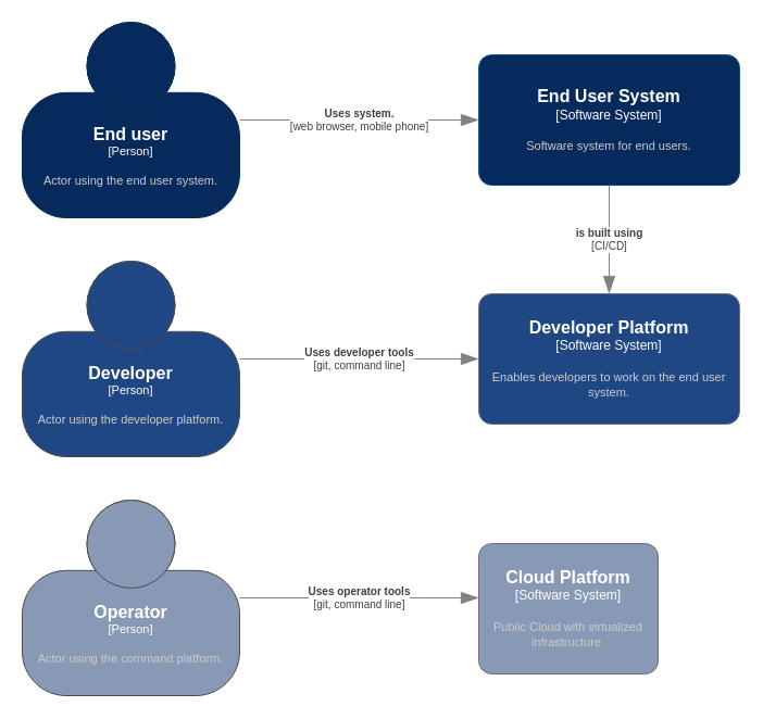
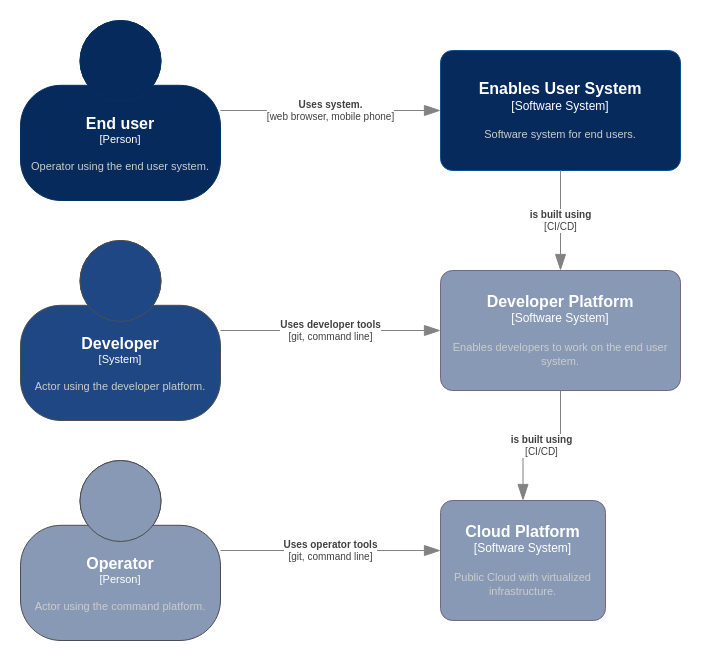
- <mxCell id="2" value="&lt;font style=&quot;font-size: 16px&quot;&gt;&lt;b&gt;End User System&lt;/b&gt;&lt;/font&gt;&lt;div&gt;[Software System]&lt;/div&gt;&lt;br&gt;&lt;div&gt;&lt;font style=&quot;font-size: 11px&quot;&gt;&lt;font color=&quot;#cccccc&quot;&gt;Software system for end users.&lt;/font&gt;&lt;/div&gt;" style="rounded=1;whiteSpace=wrap;html=1;labelBackgroundColor=none;fillColor=#072A5D;fontColor=#ffffff;align=center;arcSize=10;strokeColor=#0D5091;metaEdit=1;resizable=0;points=[[0.25,0,0],[0.5,0,0],[0.75,0,0],[1,0.25,0],[1,0.5,0],[1,0.75,0],[0.75,1,0],[0.5,1,0],[0.25,1,0],[0,0.75,0],[0,0.5,0],[0,0.25,0]];" vertex="1" parent="1"><mxGeometry x="440" y="50" width="240" height="120" as="geometry" /></mxCell>
+ <mxCell id="2" value="&lt;font style=&quot;font-size: 16px&quot;&gt;&lt;b&gt;Enables User System&lt;/b&gt;&lt;/font&gt;&lt;div&gt;[Software System]&lt;/div&gt;&lt;br&gt;&lt;div&gt;&lt;font style=&quot;font-size: 11px&quot;&gt;&lt;font color=&quot;#cccccc&quot;&gt;Software system for end users.&lt;/font&gt;&lt;/div&gt;" style="rounded=1;whiteSpace=wrap;html=1;labelBackgroundColor=none;fillColor=#072A5D;fontColor=#ffffff;align=center;arcSize=10;strokeColor=#0D5091;metaEdit=1;resizable=0;points=[[0.25,0,0],[0.5,0,0],[0.75,0,0],[1,0.25,0],[1,0.5,0],[1,0.75,0],[0.75,1,0],[0.5,1,0],[0.25,1,0],[0,0.75,0],[0,0.5,0],[0,0.25,0]];" vertex="1" parent="1"><mxGeometry x="440" y="50" width="240" height="120" as="geometry" /></mxCell>
- <mxCell id="3" value="&lt;font style=&quot;font-size: 16px&quot;&gt;&lt;b&gt;End user&lt;/b&gt;&lt;/font&gt;&lt;div&gt;[Person]&lt;/div&gt;&lt;br&gt;&lt;div&gt;&lt;font style=&quot;font-size: 11px&quot;&gt;&lt;font color=&quot;#cccccc&quot;&gt;Actor using the end user system.&lt;/font&gt;&lt;/div&gt;" style="html=1;fontSize=11;dashed=0;whiteSpace=wrap;fillColor=#072A5D;strokeColor=#06315C;fontColor=#ffffff;shape=mxgraph.c4.person2;align=center;metaEdit=1;points=[[0.5,0,0],[1,0.5,0],[1,0.75,0],[0.75,1,0],[0.5,1,0],[0.25,1,0],[0,0.75,0],[0,0.5,0]];resizable=0;" vertex="1" parent="1"><mxGeometry x="20" y="20" width="200" height="180" as="geometry" /></mxCell>
+ <mxCell id="3" value="&lt;font style=&quot;font-size: 16px&quot;&gt;&lt;b&gt;End user&lt;/b&gt;&lt;/font&gt;&lt;div&gt;[Person]&lt;/div&gt;&lt;br&gt;&lt;div&gt;&lt;font style=&quot;font-size: 11px&quot;&gt;&lt;font color=&quot;#cccccc&quot;&gt;Operator using the end user system.&lt;/font&gt;&lt;/div&gt;" style="html=1;fontSize=11;dashed=0;whiteSpace=wrap;fillColor=#072A5D;strokeColor=#06315C;fontColor=#ffffff;shape=mxgraph.c4.person2;align=center;metaEdit=1;points=[[0.5,0,0],[1,0.5,0],[1,0.75,0],[0.75,1,0],[0.5,1,0],[0.25,1,0],[0,0.75,0],[0,0.5,0]];resizable=0;" vertex="1" parent="1"><mxGeometry x="20" y="20" width="200" height="180" as="geometry" /></mxCell>
- <mxCell id="6" value="&lt;font style=&quot;font-size: 16px&quot;&gt;&lt;b&gt;Developer Platform&lt;/b&gt;&lt;/font&gt;&lt;div&gt;[Software System]&lt;/div&gt;&lt;br&gt;&lt;div&gt;&lt;font style=&quot;font-size: 11px&quot;&gt;&lt;font color=&quot;#cccccc&quot;&gt;Enables developers to work on the end user system.&lt;/font&gt;&lt;/div&gt;" style="rounded=1;whiteSpace=wrap;html=1;labelBackgroundColor=none;fillColor=#1F4783;fontColor=#ffffff;align=center;arcSize=10;strokeColor=#736782;metaEdit=1;resizable=0;points=[[0.25,0,0],[0.5,0,0],[0.75,0,0],[1,0.25,0],[1,0.5,0],[1,0.75,0],[0.75,1,0],[0.5,1,0],[0.25,1,0],[0,0.75,0],[0,0.5,0],[0,0.25,0]];" vertex="1" parent="1"><mxGeometry x="440" y="270" width="240" height="120" as="geometry" /></mxCell>
+ <mxCell id="6" value="&lt;font style=&quot;font-size: 16px&quot;&gt;&lt;b&gt;Developer Platform&lt;/b&gt;&lt;/font&gt;&lt;div&gt;[Software System]&lt;/div&gt;&lt;br&gt;&lt;div&gt;&lt;font style=&quot;font-size: 11px&quot;&gt;&lt;font color=&quot;#cccccc&quot;&gt;Enables developers to work on the end user system.&lt;/font&gt;&lt;/div&gt;" style="rounded=1;whiteSpace=wrap;html=1;labelBackgroundColor=none;fillColor=#8899b5;fontColor=#ffffff;align=center;arcSize=10;strokeColor=#736782;metaEdit=1;resizable=0;points=[[0.25,0,0],[0.5,0,0],[0.75,0,0],[1,0.25,0],[1,0.5,0],[1,0.75,0],[0.75,1,0],[0.5,1,0],[0.25,1,0],[0,0.75,0],[0,0.5,0],[0,0.25,0]];" vertex="1" parent="1"><mxGeometry x="440" y="270" width="240" height="120" as="geometry" /></mxCell>
- <mxCell id="5" value="&lt;font style=&quot;font-size: 16px&quot;&gt;&lt;b&gt;Developer&lt;/b&gt;&lt;/font&gt;&lt;div&gt;[Person]&lt;/div&gt;&lt;br&gt;&lt;div&gt;&lt;font style=&quot;font-size: 11px&quot;&gt;&lt;font color=&quot;#cccccc&quot;&gt;Actor using the developer platform.&lt;/font&gt;&lt;/div&gt;" style="html=1;fontSize=11;dashed=0;whiteSpace=wrap;fillColor=#1F4783;strokeColor=#4D4D4D;fontColor=#ffffff;shape=mxgraph.c4.person2;align=center;metaEdit=1;points=[[0.5,0,0],[1,0.5,0],[1,0.75,0],[0.75,1,0],[0.5,1,0],[0.25,1,0],[0,0.75,0],[0,0.5,0]];resizable=0;" vertex="1" parent="1"><mxGeometry x="20" y="240" width="200" height="180" as="geometry" /></mxCell>
+ <mxCell id="5" value="&lt;font style=&quot;font-size: 16px&quot;&gt;&lt;b&gt;Developer&lt;/b&gt;&lt;/font&gt;&lt;div&gt;[System]&lt;/div&gt;&lt;br&gt;&lt;div&gt;&lt;font style=&quot;font-size: 11px&quot;&gt;&lt;font color=&quot;#cccccc&quot;&gt;Actor using the developer platform.&lt;/font&gt;&lt;/div&gt;" style="html=1;fontSize=11;dashed=0;whiteSpace=wrap;fillColor=#1F4783;strokeColor=#4D4D4D;fontColor=#ffffff;shape=mxgraph.c4.person2;align=center;metaEdit=1;points=[[0.5,0,0],[1,0.5,0],[1,0.75,0],[0.75,1,0],[0.5,1,0],[0.25,1,0],[0,0.75,0],[0,0.5,0]];resizable=0;" vertex="1" parent="1"><mxGeometry x="20" y="240" width="200" height="180" as="geometry" /></mxCell>
+ <mxCell id="11" value="&lt;div style=&quot;text-align: left&quot;&gt;&lt;div style=&quot;text-align: center&quot;&gt;&lt;b&gt;is built using&lt;/b&gt;&lt;/div&gt;&lt;div style=&quot;text-align: center&quot;&gt;[CI/CD]&lt;/div&gt;&lt;/div&gt;" style="endArrow=blockThin;html=1;fontSize=10;fontColor=#404040;strokeWidth=1;endFill=1;strokeColor=#828282;elbow=vertical;metaEdit=1;endSize=14;startSize=14;jumpStyle=arc;jumpSize=16;rounded=0;edgeStyle=orthogonalEdgeStyle;entryX=0.5;entryY=0;entryDx=0;entryDy=0;entryPerimeter=0;" edge="1" parent="1" source="6" target="10"><mxGeometry width="240" relative="1" as="geometry"><mxPoint x="570" y="180" as="sourcePoint" /><mxPoint x="570" y="280" as="targetPoint" /></mxGeometry></mxCell>
